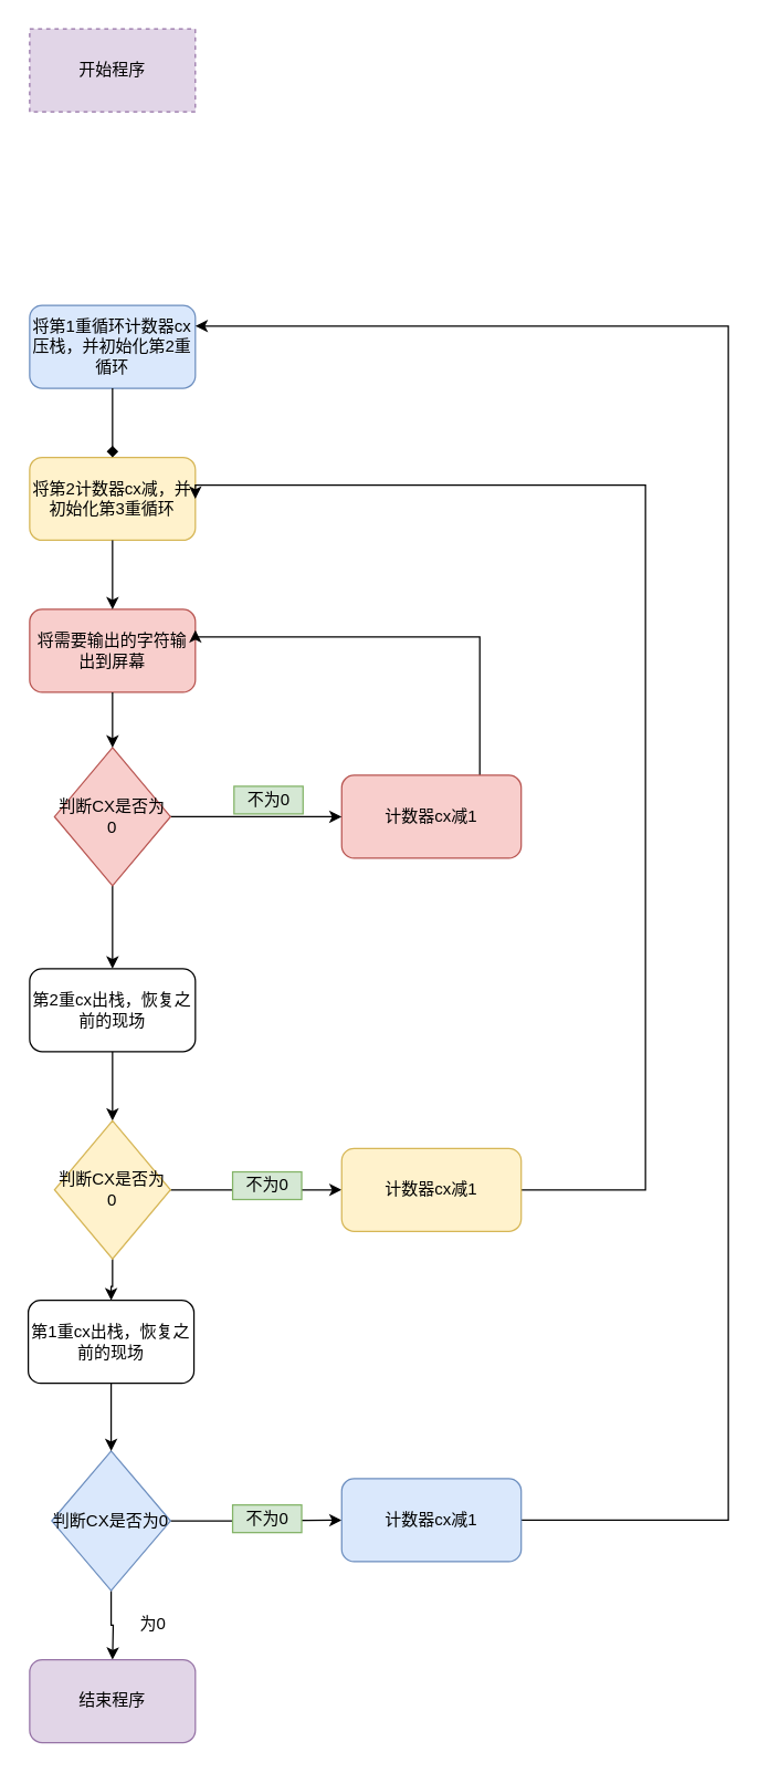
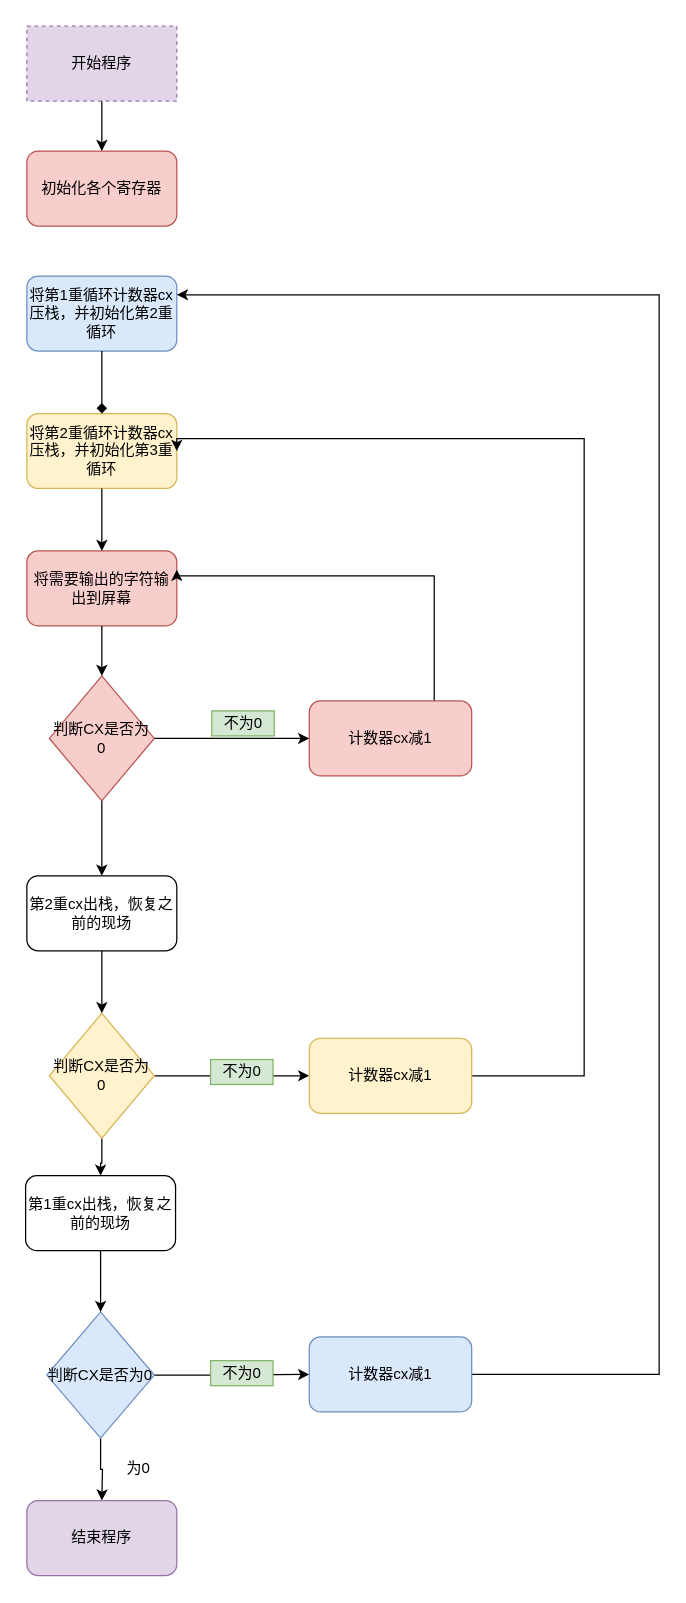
+ <mxCell id="4" value="" style="endArrow=classic;html=1;exitX=0.5;exitY=1;exitDx=0;exitDy=0;entryX=0.5;entryY=0;entryDx=0;entryDy=0;" edge="1" parent="1" source="2" target="3"><mxGeometry width="50" height="50" relative="1" as="geometry"><mxPoint x="117" y="290" as="sourcePoint" /><mxPoint x="167" y="240" as="targetPoint" /></mxGeometry></mxCell>
+ <mxCell id="3" value="初始化各个寄存器" style="rounded=1;whiteSpace=wrap;html=1;fillColor=#f8cecc;strokeColor=#b85450;" vertex="1" parent="1"><mxGeometry x="21" y="120" width="120" height="60" as="geometry" /></mxCell>
- <mxCell id="6" value="将第2计数器cx减，并初始化第3重循环" style="rounded=1;whiteSpace=wrap;html=1;fillColor=#fff2cc;strokeColor=#d6b656;" vertex="1" parent="1"><mxGeometry x="21" y="330" width="120" height="60" as="geometry" /></mxCell>
+ <mxCell id="6" value="将第2重循环计数器cx压栈，并初始化第3重循环" style="rounded=1;whiteSpace=wrap;html=1;fillColor=#fff2cc;strokeColor=#d6b656;" vertex="1" parent="1"><mxGeometry x="21" y="330" width="120" height="60" as="geometry" /></mxCell>
